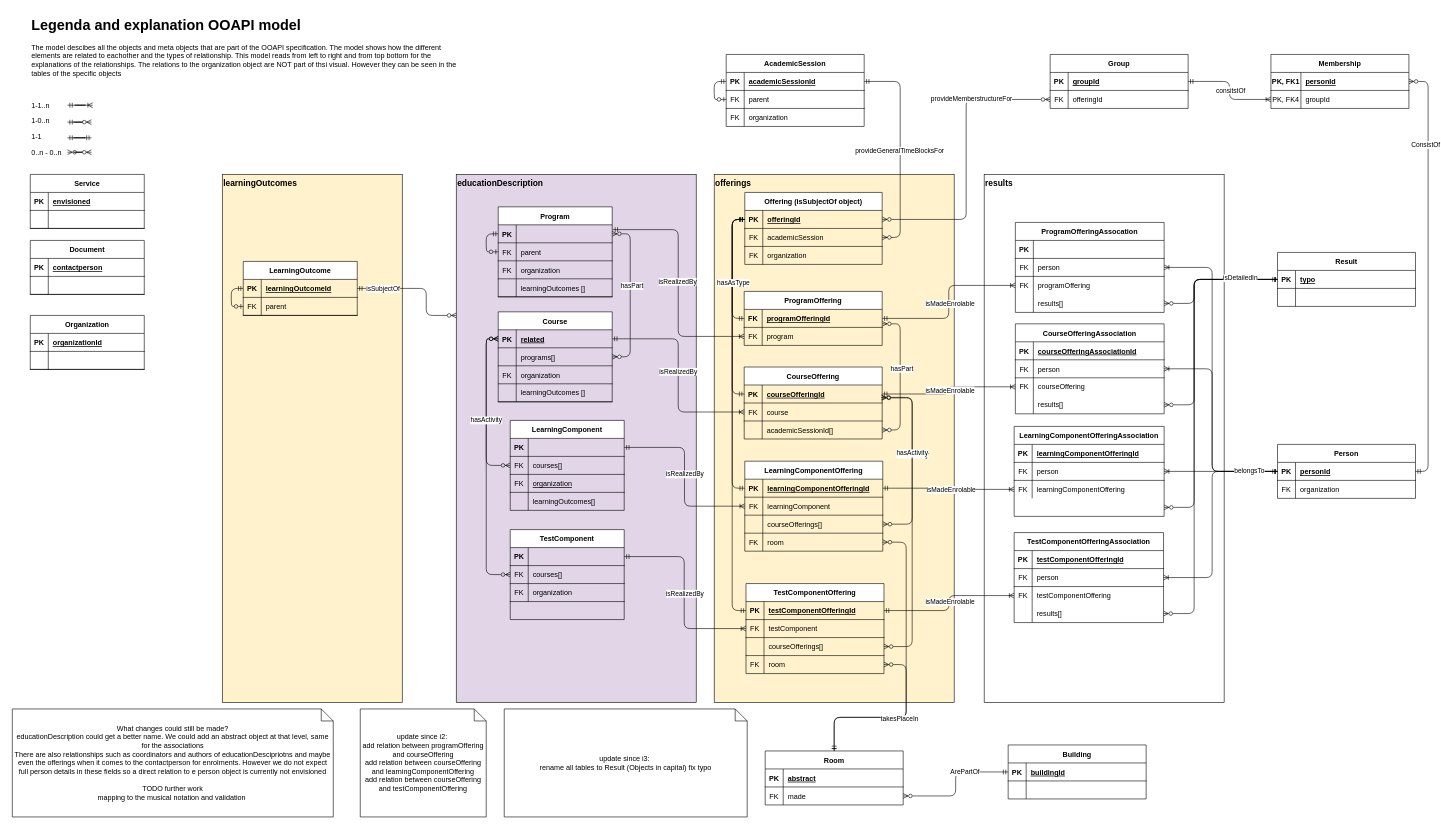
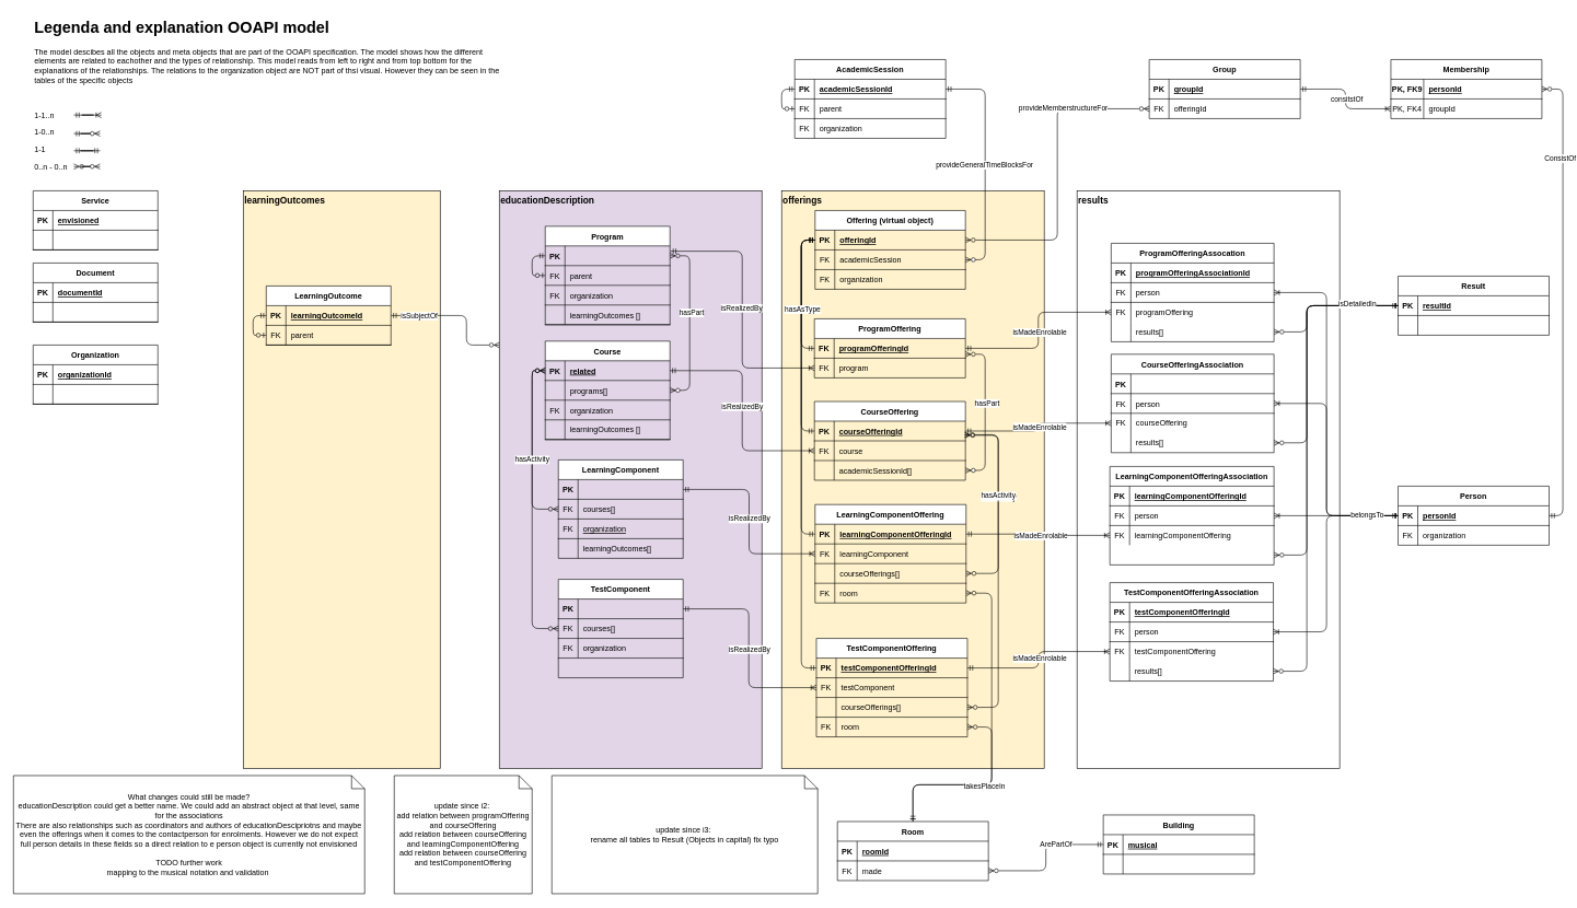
- <mxCell id="201" value="PK, FK1" style="shape=partialRectangle;overflow=hidden;connectable=0;fillColor=none;top=0;left=0;bottom=0;right=0;fontStyle=1;" parent="200" vertex="1"><mxGeometry width="50" height="30" as="geometry"><mxRectangle width="50" height="30" as="alternateBounds" /></mxGeometry></mxCell>
+ <mxCell id="201" value="PK, FK9" style="shape=partialRectangle;overflow=hidden;connectable=0;fillColor=none;top=0;left=0;bottom=0;right=0;fontStyle=1;" parent="200" vertex="1"><mxGeometry width="50" height="30" as="geometry"><mxRectangle width="50" height="30" as="alternateBounds" /></mxGeometry></mxCell>
- <mxCell id="220" value="Offering (isSubjectOf object)" style="shape=table;startSize=30;container=1;collapsible=1;childLayout=tableLayout;fixedRows=1;rowLines=0;fontStyle=1;align=center;resizeLast=1;" parent="1" vertex="1"><mxGeometry x="1241" y="320" width="229" height="120" as="geometry" /></mxCell>
+ <mxCell id="220" value="Offering (virtual object)" style="shape=table;startSize=30;container=1;collapsible=1;childLayout=tableLayout;fixedRows=1;rowLines=0;fontStyle=1;align=center;resizeLast=1;" parent="1" vertex="1"><mxGeometry x="1241" y="320" width="229" height="120" as="geometry" /></mxCell>
+ <mxCell id="122" value="programOfferingAssociationId" style="shape=partialRectangle;overflow=hidden;connectable=0;fillColor=none;top=0;left=0;bottom=0;right=0;align=left;spacingLeft=6;fontStyle=5;" parent="120" vertex="1"><mxGeometry x="30" width="218" height="30" as="geometry"><mxRectangle width="218" height="30" as="alternateBounds" /></mxGeometry></mxCell>
- <mxCell id="268" value="contactperson" style="shape=partialRectangle;overflow=hidden;connectable=0;fillColor=none;top=0;left=0;bottom=0;right=0;align=left;spacingLeft=6;fontStyle=5;" parent="266" vertex="1"><mxGeometry x="30" width="160" height="30" as="geometry"><mxRectangle width="160" height="30" as="alternateBounds" /></mxGeometry></mxCell>
+ <mxCell id="268" value="documentId" style="shape=partialRectangle;overflow=hidden;connectable=0;fillColor=none;top=0;left=0;bottom=0;right=0;align=left;spacingLeft=6;fontStyle=5;" parent="266" vertex="1"><mxGeometry x="30" width="160" height="30" as="geometry"><mxRectangle width="160" height="30" as="alternateBounds" /></mxGeometry></mxCell>
- <mxCell id="195" value="typo" style="shape=partialRectangle;overflow=hidden;connectable=0;fillColor=none;top=0;left=0;bottom=0;right=0;align=left;spacingLeft=6;fontStyle=5;" parent="193" vertex="1"><mxGeometry x="30" width="200" height="30" as="geometry"><mxRectangle width="200" height="30" as="alternateBounds" /></mxGeometry></mxCell>
+ <mxCell id="195" value="resultId" style="shape=partialRectangle;overflow=hidden;connectable=0;fillColor=none;top=0;left=0;bottom=0;right=0;align=left;spacingLeft=6;fontStyle=5;" parent="193" vertex="1"><mxGeometry x="30" width="200" height="30" as="geometry"><mxRectangle width="200" height="30" as="alternateBounds" /></mxGeometry></mxCell>
- <mxCell id="109" value="courseOfferingAssociationId" style="shape=partialRectangle;overflow=hidden;connectable=0;fillColor=none;top=0;left=0;bottom=0;right=0;align=left;spacingLeft=6;fontStyle=5;" parent="107" vertex="1"><mxGeometry x="30" width="218" height="30" as="geometry"><mxRectangle width="218" height="30" as="alternateBounds" /></mxGeometry></mxCell>
- <mxCell id="251" value="buildingId" style="shape=partialRectangle;overflow=hidden;connectable=0;fillColor=none;top=0;left=0;bottom=0;right=0;align=left;spacingLeft=6;fontStyle=5;" parent="249" vertex="1"><mxGeometry x="30" width="200" height="30" as="geometry"><mxRectangle width="200" height="30" as="alternateBounds" /></mxGeometry></mxCell>
+ <mxCell id="251" value="musical" style="shape=partialRectangle;overflow=hidden;connectable=0;fillColor=none;top=0;left=0;bottom=0;right=0;align=left;spacingLeft=6;fontStyle=5;" parent="249" vertex="1"><mxGeometry x="30" width="200" height="30" as="geometry"><mxRectangle width="200" height="30" as="alternateBounds" /></mxGeometry></mxCell>
- <mxCell id="242" value="abstract" style="shape=partialRectangle;overflow=hidden;connectable=0;fillColor=none;top=0;left=0;bottom=0;right=0;align=left;spacingLeft=6;fontStyle=5;" parent="240" vertex="1"><mxGeometry x="30" width="200" height="30" as="geometry"><mxRectangle width="200" height="30" as="alternateBounds" /></mxGeometry></mxCell>
+ <mxCell id="242" value="roomId" style="shape=partialRectangle;overflow=hidden;connectable=0;fillColor=none;top=0;left=0;bottom=0;right=0;align=left;spacingLeft=6;fontStyle=5;" parent="240" vertex="1"><mxGeometry x="30" width="200" height="30" as="geometry"><mxRectangle width="200" height="30" as="alternateBounds" /></mxGeometry></mxCell>
